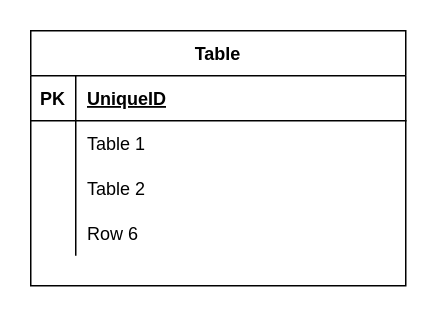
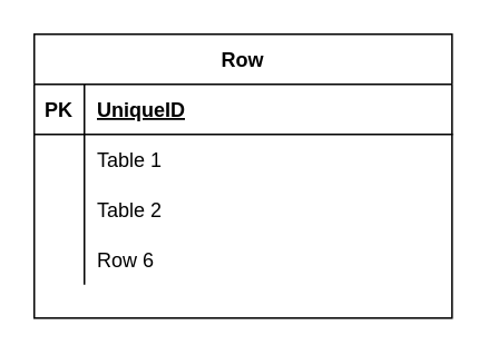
- <mxCell id="2" value="Table" style="shape=table;startSize=30;container=1;collapsible=1;childLayout=tableLayout;fixedRows=1;rowLines=0;fontStyle=1;align=center;resizeLast=1;" parent="1" vertex="1"><mxGeometry x="20" y="20" width="250" height="170" as="geometry" /></mxCell>
+ <mxCell id="2" value="Row" style="shape=table;startSize=30;container=1;collapsible=1;childLayout=tableLayout;fixedRows=1;rowLines=0;fontStyle=1;align=center;resizeLast=1;" parent="1" vertex="1"><mxGeometry x="20" y="20" width="250" height="170" as="geometry" /></mxCell>
